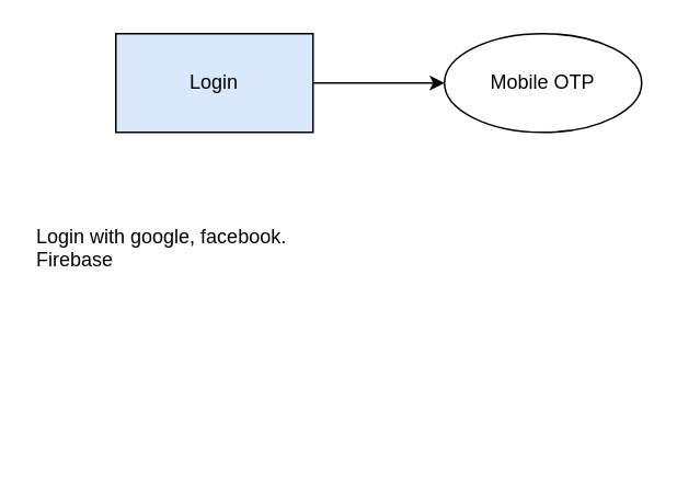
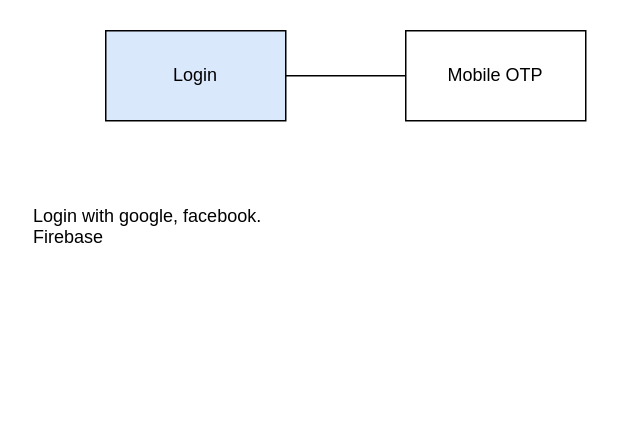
- <mxCell id="2" value="" style="edgeStyle=orthogonalEdgeStyle;rounded=0;orthogonalLoop=1;jettySize=auto;html=1;" edge="1" parent="1" source="3" target="4"><mxGeometry relative="1" as="geometry" /></mxCell>
+ <mxCell id="2" value="" style="edgeStyle=orthogonalEdgeStyle;rounded=0;orthogonalLoop=1;jettySize=auto;html=1;endArrow=none;" edge="1" parent="1" source="3" target="4"><mxGeometry relative="1" as="geometry" /></mxCell>
- <mxCell id="4" value="Mobile OTP" style="ellipse;whiteSpace=wrap;html=1;" vertex="1" parent="1"><mxGeometry x="270" y="20" width="120" height="60" as="geometry" /></mxCell>
+ <mxCell id="4" value="Mobile OTP" style="whiteSpace=wrap;html=1;rounded=0;" vertex="1" parent="1"><mxGeometry x="270" y="20" width="120" height="60" as="geometry" /></mxCell>
